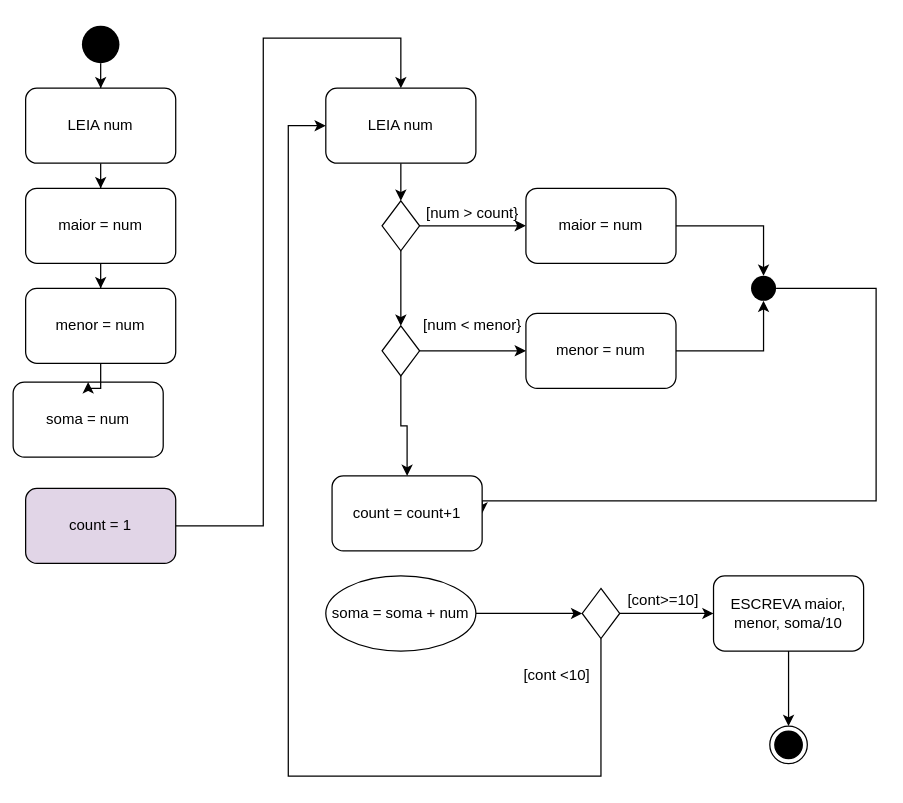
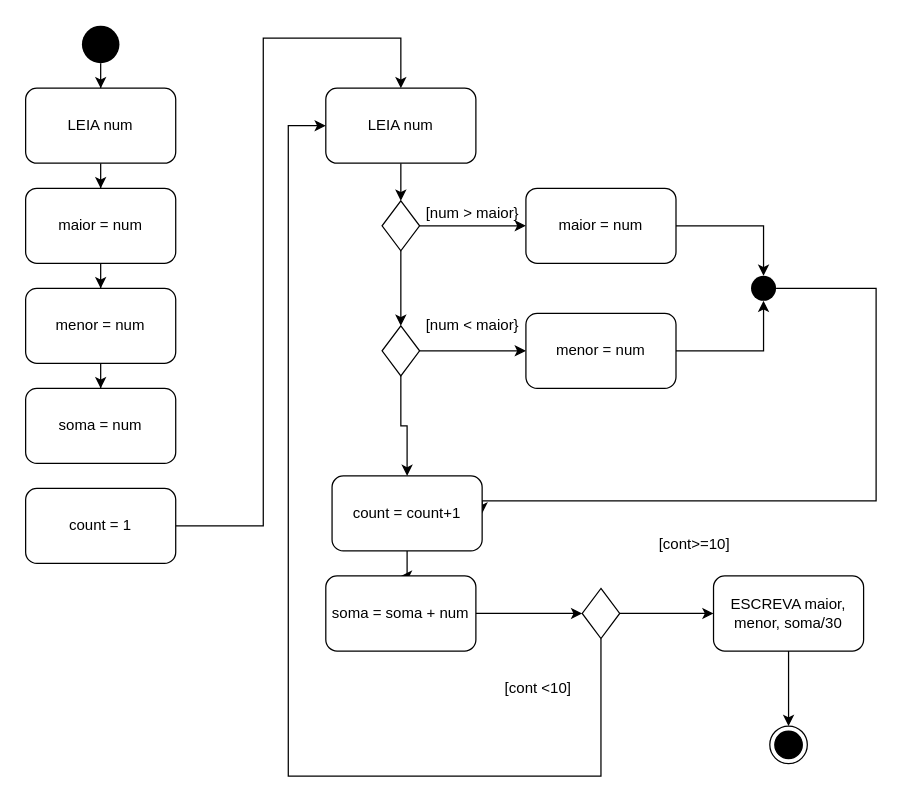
- <mxCell id="26" value="[num &amp;gt; count}" style="text;html=1;strokeColor=none;fillColor=none;align=center;verticalAlign=middle;whiteSpace=wrap;rounded=0;" vertex="1" parent="1"><mxGeometry x="335" y="160" width="85" height="20" as="geometry" /></mxCell>
+ <mxCell id="26" value="[num &amp;gt; maior}" style="text;html=1;strokeColor=none;fillColor=none;align=center;verticalAlign=middle;whiteSpace=wrap;rounded=0;" vertex="1" parent="1"><mxGeometry x="335" y="160" width="85" height="20" as="geometry" /></mxCell>
- <mxCell id="27" value="[num &amp;lt; menor}" style="text;html=1;strokeColor=none;fillColor=none;align=center;verticalAlign=middle;whiteSpace=wrap;rounded=0;" vertex="1" parent="1"><mxGeometry x="335" y="250" width="85" height="20" as="geometry" /></mxCell>
+ <mxCell id="27" value="[num &amp;lt; maior}" style="text;html=1;strokeColor=none;fillColor=none;align=center;verticalAlign=middle;whiteSpace=wrap;rounded=0;" vertex="1" parent="1"><mxGeometry x="335" y="250" width="85" height="20" as="geometry" /></mxCell>
- <mxCell id="11" value="soma = num" style="rounded=1;whiteSpace=wrap;html=1;" vertex="1" parent="1"><mxGeometry x="10" y="305" width="120" height="60" as="geometry" /></mxCell>
+ <mxCell id="11" value="soma = num" style="rounded=1;whiteSpace=wrap;html=1;" vertex="1" parent="1"><mxGeometry x="20" y="310" width="120" height="60" as="geometry" /></mxCell>
- <mxCell id="10" value="count = 1" style="rounded=1;whiteSpace=wrap;html=1;fillColor=#e1d5e7;" vertex="1" parent="1"><mxGeometry x="20" y="390" width="120" height="60" as="geometry" /></mxCell>
+ <mxCell id="10" value="count = 1" style="rounded=1;whiteSpace=wrap;html=1;" vertex="1" parent="1"><mxGeometry x="20" y="390" width="120" height="60" as="geometry" /></mxCell>
+ <mxCell id="32" style="edgeStyle=orthogonalEdgeStyle;rounded=0;orthogonalLoop=1;jettySize=auto;html=1;endArrow=classic;endFill=1;" edge="1" parent="1" source="33" target="35"><mxGeometry relative="1" as="geometry" /></mxCell>
- <mxCell id="18" value="[cont&amp;gt;=10]" style="text;html=1;strokeColor=none;fillColor=none;align=center;verticalAlign=middle;whiteSpace=wrap;rounded=0;" vertex="1" parent="1"><mxGeometry x="495" y="470" width="70" height="20" as="geometry" /></mxCell>
+ <mxCell id="18" value="[cont&amp;gt;=10]" style="text;html=1;strokeColor=none;fillColor=none;align=center;verticalAlign=middle;whiteSpace=wrap;rounded=0;" vertex="1" parent="1"><mxGeometry x="520" y="425" width="70" height="20" as="geometry" /></mxCell>
- <mxCell id="35" value="soma = soma + num" style="ellipse;whiteSpace=wrap;html=1;" vertex="1" parent="1"><mxGeometry x="260" y="460" width="120" height="60" as="geometry" /></mxCell>
+ <mxCell id="35" value="soma = soma + num" style="rounded=1;whiteSpace=wrap;html=1;" vertex="1" parent="1"><mxGeometry x="260" y="460" width="120" height="60" as="geometry" /></mxCell>
- <mxCell id="40" value="ESCREVA maior, menor, soma/10" style="rounded=1;whiteSpace=wrap;html=1;" vertex="1" parent="1"><mxGeometry x="570" y="460" width="120" height="60" as="geometry" /></mxCell>
+ <mxCell id="40" value="ESCREVA maior, menor, soma/30" style="rounded=1;whiteSpace=wrap;html=1;" vertex="1" parent="1"><mxGeometry x="570" y="460" width="120" height="60" as="geometry" /></mxCell>
- <mxCell id="17" value="[cont &amp;lt;10]" style="text;html=1;strokeColor=none;fillColor=none;align=center;verticalAlign=middle;whiteSpace=wrap;rounded=0;" vertex="1" parent="1"><mxGeometry x="410" y="530" width="70" height="20" as="geometry" /></mxCell>
+ <mxCell id="17" value="[cont &amp;lt;10]" style="text;html=1;strokeColor=none;fillColor=none;align=center;verticalAlign=middle;whiteSpace=wrap;rounded=0;" vertex="1" parent="1"><mxGeometry x="395" y="540" width="70" height="20" as="geometry" /></mxCell>
